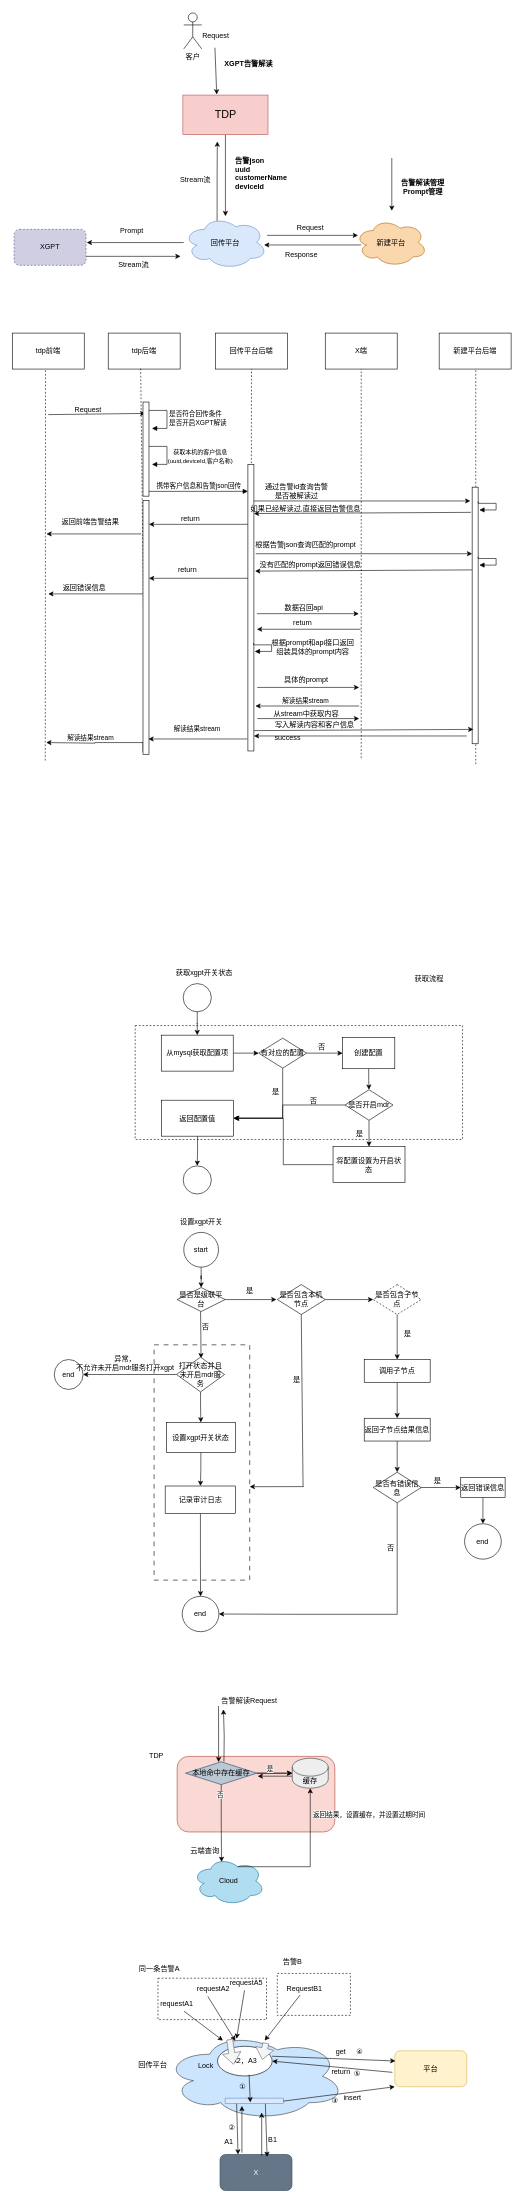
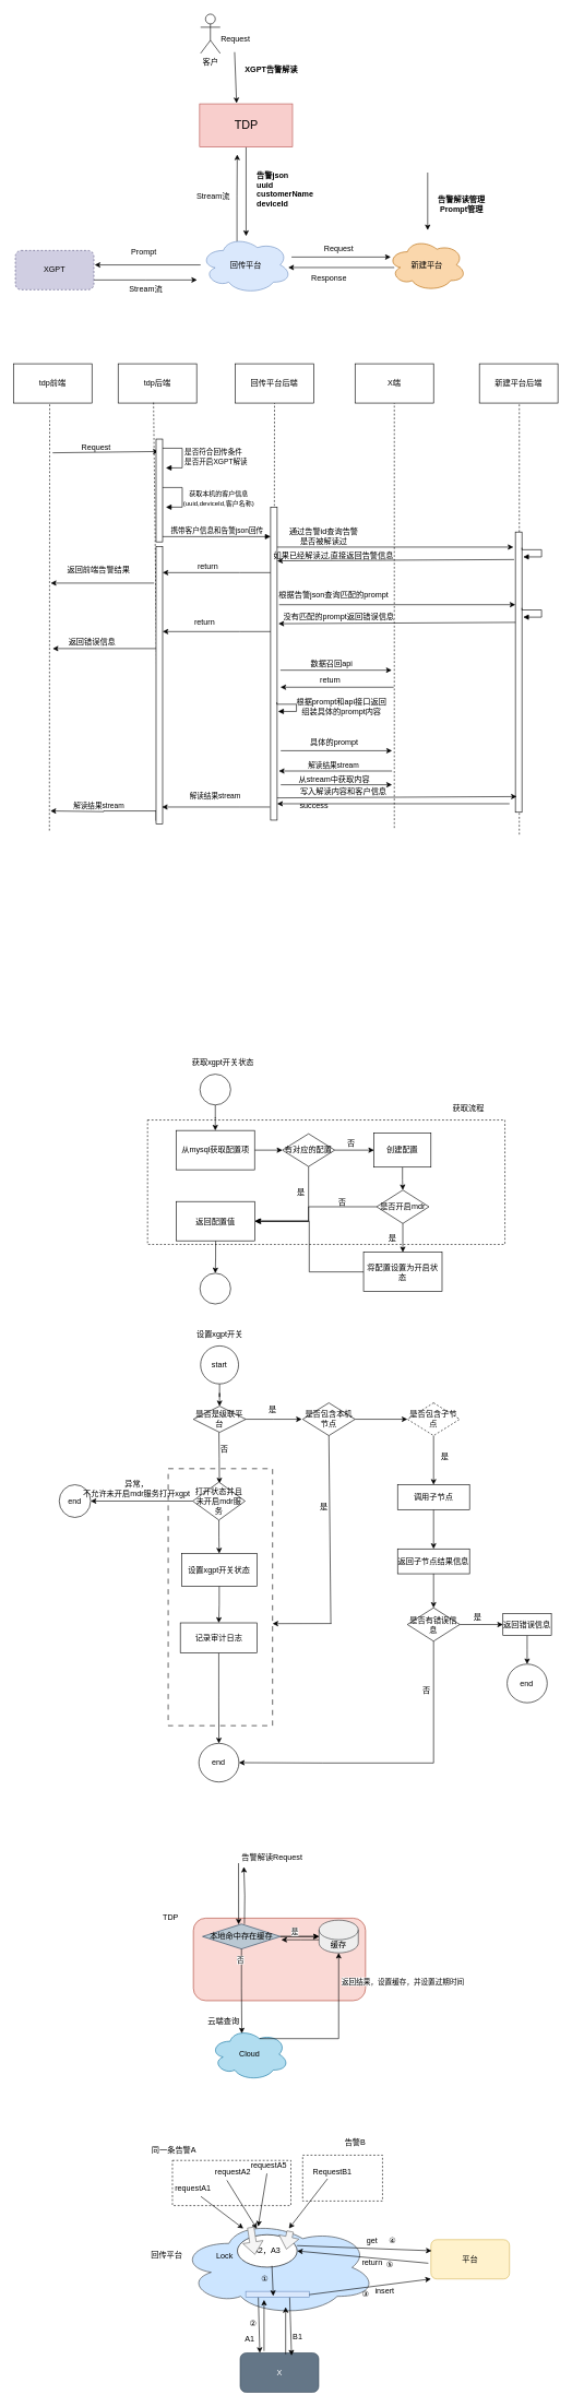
- <mxCell id="135" value="获取流程" style="text;html=1;align=center;verticalAlign=middle;resizable=0;points=[];autosize=1;strokeColor=none;fillColor=none;" vertex="1" parent="1"><mxGeometry x="682" y="1618" width="66" height="26" as="geometry" /></mxCell>
+ <mxCell id="135" value="获取流程" style="text;html=1;align=center;verticalAlign=middle;resizable=0;points=[];autosize=1;strokeColor=none;fillColor=none;" vertex="1" parent="1"><mxGeometry x="682" y="1678" width="66" height="26" as="geometry" /></mxCell>
- <mxCell id="200" value="告警B" style="text;html=1;align=center;verticalAlign=middle;resizable=0;points=[];autosize=1;strokeColor=none;fillColor=none;" vertex="1" parent="1"><mxGeometry x="462" y="3258" width="50" height="26" as="geometry" /></mxCell>
+ <mxCell id="200" value="告警B" style="text;html=1;align=center;verticalAlign=middle;resizable=0;points=[];autosize=1;strokeColor=none;fillColor=none;" vertex="1" parent="1"><mxGeometry x="517" y="3258" width="50" height="26" as="geometry" /></mxCell>
